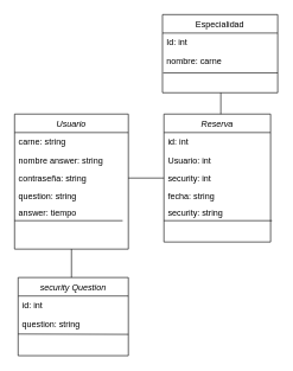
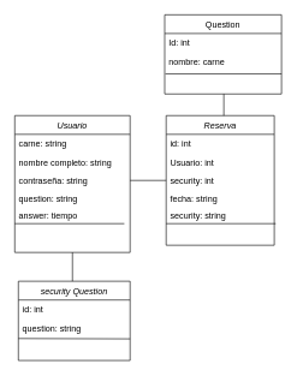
- <mxCell id="9" value="Especialidad" style="swimlane;fontStyle=0;align=center;verticalAlign=top;childLayout=stackLayout;horizontal=1;startSize=26;horizontalStack=0;resizeParent=1;resizeLast=0;collapsible=1;marginBottom=0;rounded=0;shadow=0;strokeWidth=1;" parent="1" vertex="1"><mxGeometry x="228" y="20" width="162" height="110" as="geometry"><mxRectangle x="550" y="140" width="160" height="26" as="alternateBounds" /></mxGeometry></mxCell>
+ <mxCell id="9" value="Question" style="swimlane;fontStyle=0;align=center;verticalAlign=top;childLayout=stackLayout;horizontal=1;startSize=26;horizontalStack=0;resizeParent=1;resizeLast=0;collapsible=1;marginBottom=0;rounded=0;shadow=0;strokeWidth=1;" parent="1" vertex="1"><mxGeometry x="228" y="20" width="162" height="110" as="geometry"><mxRectangle x="550" y="140" width="160" height="26" as="alternateBounds" /></mxGeometry></mxCell>
- <mxCell id="17" value="nombre answer: string" style="text;align=left;verticalAlign=top;spacingLeft=4;spacingRight=4;overflow=hidden;rotatable=0;points=[[0,0.5],[1,0.5]];portConstraint=eastwest;rounded=0;shadow=0;html=0;" vertex="1" parent="15"><mxGeometry y="52" width="160" height="26" as="geometry" /></mxCell>
+ <mxCell id="17" value="nombre completo: string" style="text;align=left;verticalAlign=top;spacingLeft=4;spacingRight=4;overflow=hidden;rotatable=0;points=[[0,0.5],[1,0.5]];portConstraint=eastwest;rounded=0;shadow=0;html=0;" vertex="1" parent="15"><mxGeometry y="52" width="160" height="26" as="geometry" /></mxCell>
